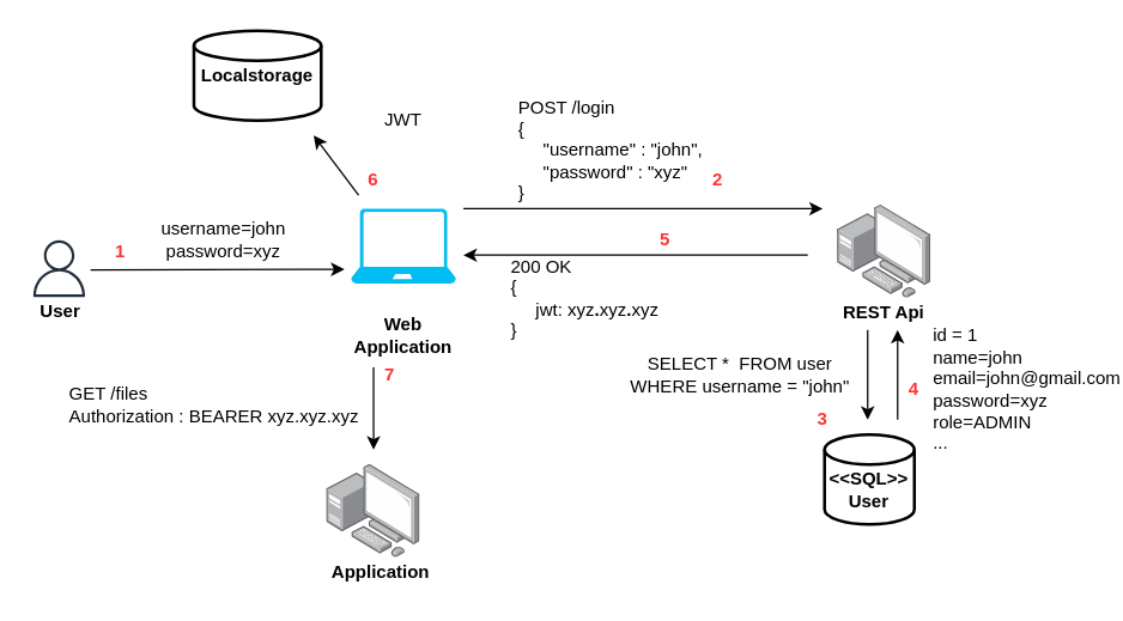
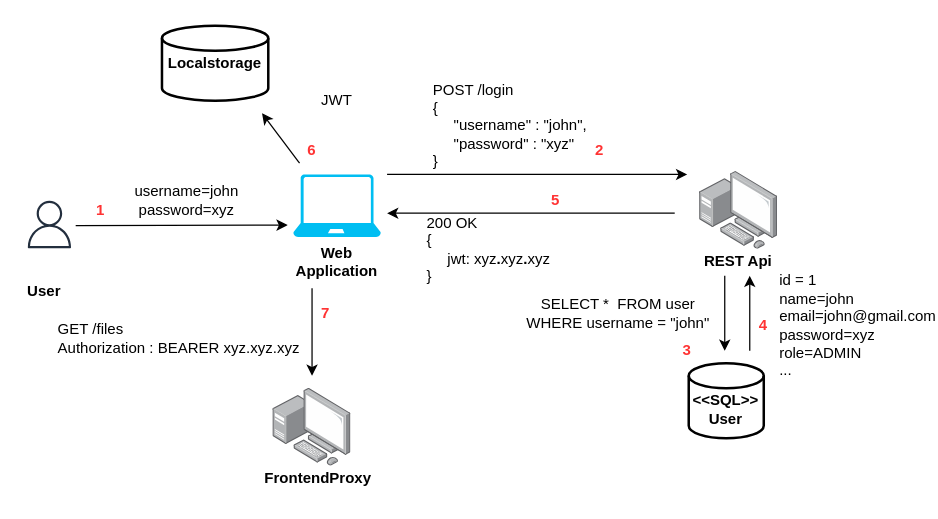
- <mxCell id="4" value="&lt;b&gt;User&lt;/b&gt;" style="text;html=1;strokeColor=none;fillColor=none;align=center;verticalAlign=middle;whiteSpace=wrap;rounded=0;" vertex="1" parent="1"><mxGeometry x="20" y="198" width="40" height="20" as="geometry" /></mxCell>
+ <mxCell id="4" value="&lt;b&gt;User&lt;/b&gt;" style="text;html=1;strokeColor=none;fillColor=none;align=center;verticalAlign=middle;whiteSpace=wrap;rounded=0;" vertex="1" parent="1"><mxGeometry x="15" y="223" width="40" height="20" as="geometry" /></mxCell>
- <mxCell id="5" value="&lt;b&gt;Web Application&lt;br&gt;&lt;/b&gt;" style="text;html=1;strokeColor=none;fillColor=none;align=center;verticalAlign=middle;whiteSpace=wrap;rounded=0;" vertex="1" parent="1"><mxGeometry x="229" y="214" width="80" height="20" as="geometry" /></mxCell>
+ <mxCell id="5" value="&lt;b&gt;Web Application&lt;br&gt;&lt;/b&gt;" style="text;html=1;strokeColor=none;fillColor=none;align=center;verticalAlign=middle;whiteSpace=wrap;rounded=0;" vertex="1" parent="1"><mxGeometry x="229" y="199" width="80" height="20" as="geometry" /></mxCell>
- <mxCell id="20" value="&lt;b&gt;Application&lt;br&gt;&lt;/b&gt;" style="text;html=1;strokeColor=none;fillColor=none;align=center;verticalAlign=middle;whiteSpace=wrap;rounded=0;" vertex="1" parent="1"><mxGeometry x="214" y="372.4" width="80" height="20" as="geometry" /></mxCell>
+ <mxCell id="20" value="&lt;b&gt;FrontendProxy&lt;br&gt;&lt;/b&gt;" style="text;html=1;strokeColor=none;fillColor=none;align=center;verticalAlign=middle;whiteSpace=wrap;rounded=0;" vertex="1" parent="1"><mxGeometry x="214" y="372.4" width="80" height="20" as="geometry" /></mxCell>
